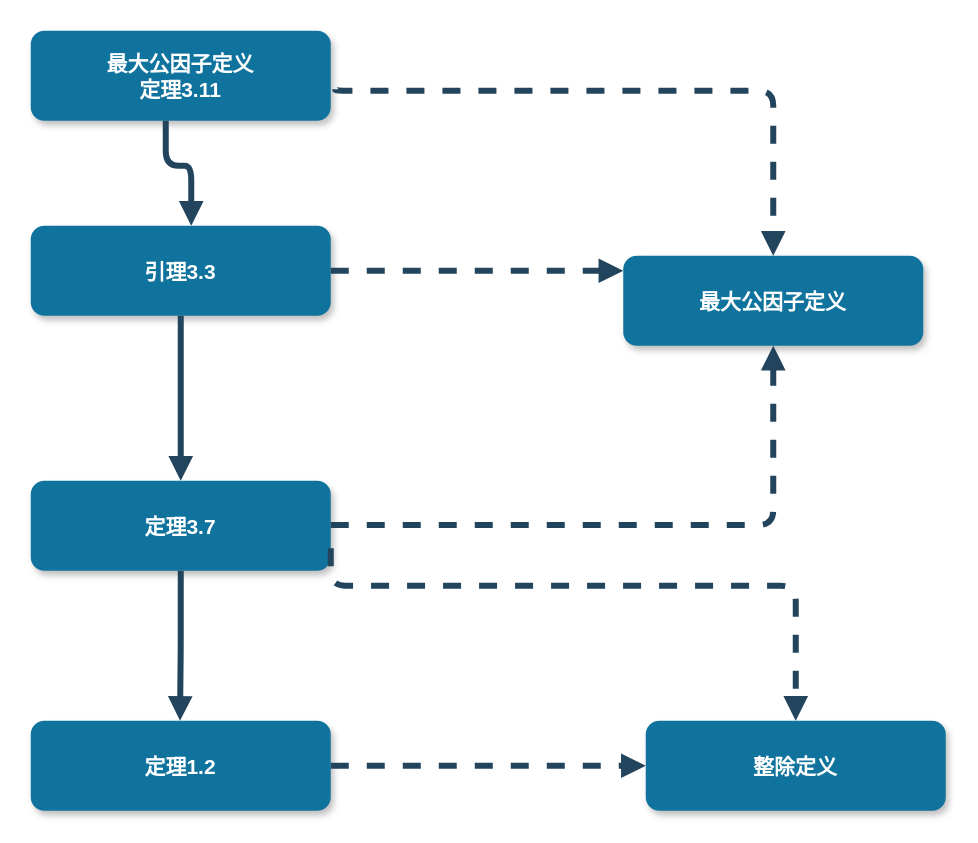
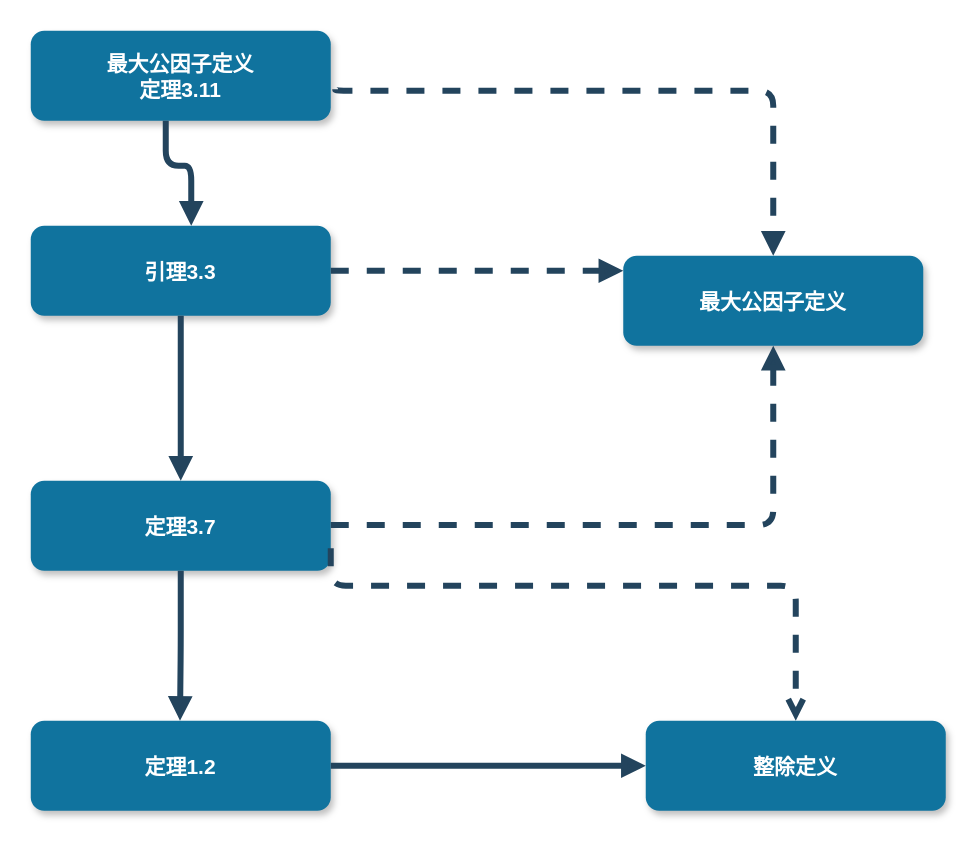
- <mxCell id="7" value="" style="edgeStyle=elbowEdgeStyle;elbow=vertical;strokeWidth=4;endArrow=block;endFill=1;fontStyle=1;dashed=1;strokeColor=#23445D;exitX=1;exitY=0.75;exitDx=0;exitDy=0;" edge="1" parent="1" source="5" target="9"><mxGeometry x="-760" y="360" width="100" height="100" as="geometry"><mxPoint x="350" y="380" as="sourcePoint" /><mxPoint x="350" y="550" as="targetPoint" /><Array as="points"><mxPoint x="40" y="390" /></Array></mxGeometry></mxCell>
+ <mxCell id="7" value="" style="edgeStyle=elbowEdgeStyle;elbow=vertical;strokeWidth=4;endArrow=open;endFill=1;fontStyle=1;dashed=1;strokeColor=#23445D;exitX=1;exitY=0.75;exitDx=0;exitDy=0;" edge="1" parent="1" source="5" target="9"><mxGeometry x="-760" y="360" width="100" height="100" as="geometry"><mxPoint x="350" y="380" as="sourcePoint" /><mxPoint x="350" y="550" as="targetPoint" /><Array as="points"><mxPoint x="40" y="390" /></Array></mxGeometry></mxCell>
- <mxCell id="15" value="" style="edgeStyle=elbowEdgeStyle;elbow=vertical;strokeWidth=4;endArrow=block;endFill=1;fontStyle=1;dashed=1;strokeColor=#23445D;exitX=1;exitY=0.5;exitDx=0;exitDy=0;entryX=0;entryY=0.5;entryDx=0;entryDy=0;" edge="1" parent="1" source="13" target="9"><mxGeometry x="-740" y="505" width="100" height="100" as="geometry"><mxPoint x="240" y="510" as="sourcePoint" /><mxPoint x="420" y="510" as="targetPoint" /><Array as="points"><mxPoint x="380" y="510" /></Array></mxGeometry></mxCell>
+ <mxCell id="15" value="" style="edgeStyle=elbowEdgeStyle;elbow=vertical;strokeWidth=4;endArrow=block;endFill=1;fontStyle=1;dashed=0;strokeColor=#23445D;exitX=1;exitY=0.5;exitDx=0;exitDy=0;entryX=0;entryY=0.5;entryDx=0;entryDy=0;" edge="1" parent="1" source="13" target="9"><mxGeometry x="-740" y="505" width="100" height="100" as="geometry"><mxPoint x="240" y="510" as="sourcePoint" /><mxPoint x="420" y="510" as="targetPoint" /><Array as="points"><mxPoint x="380" y="510" /></Array></mxGeometry></mxCell>
